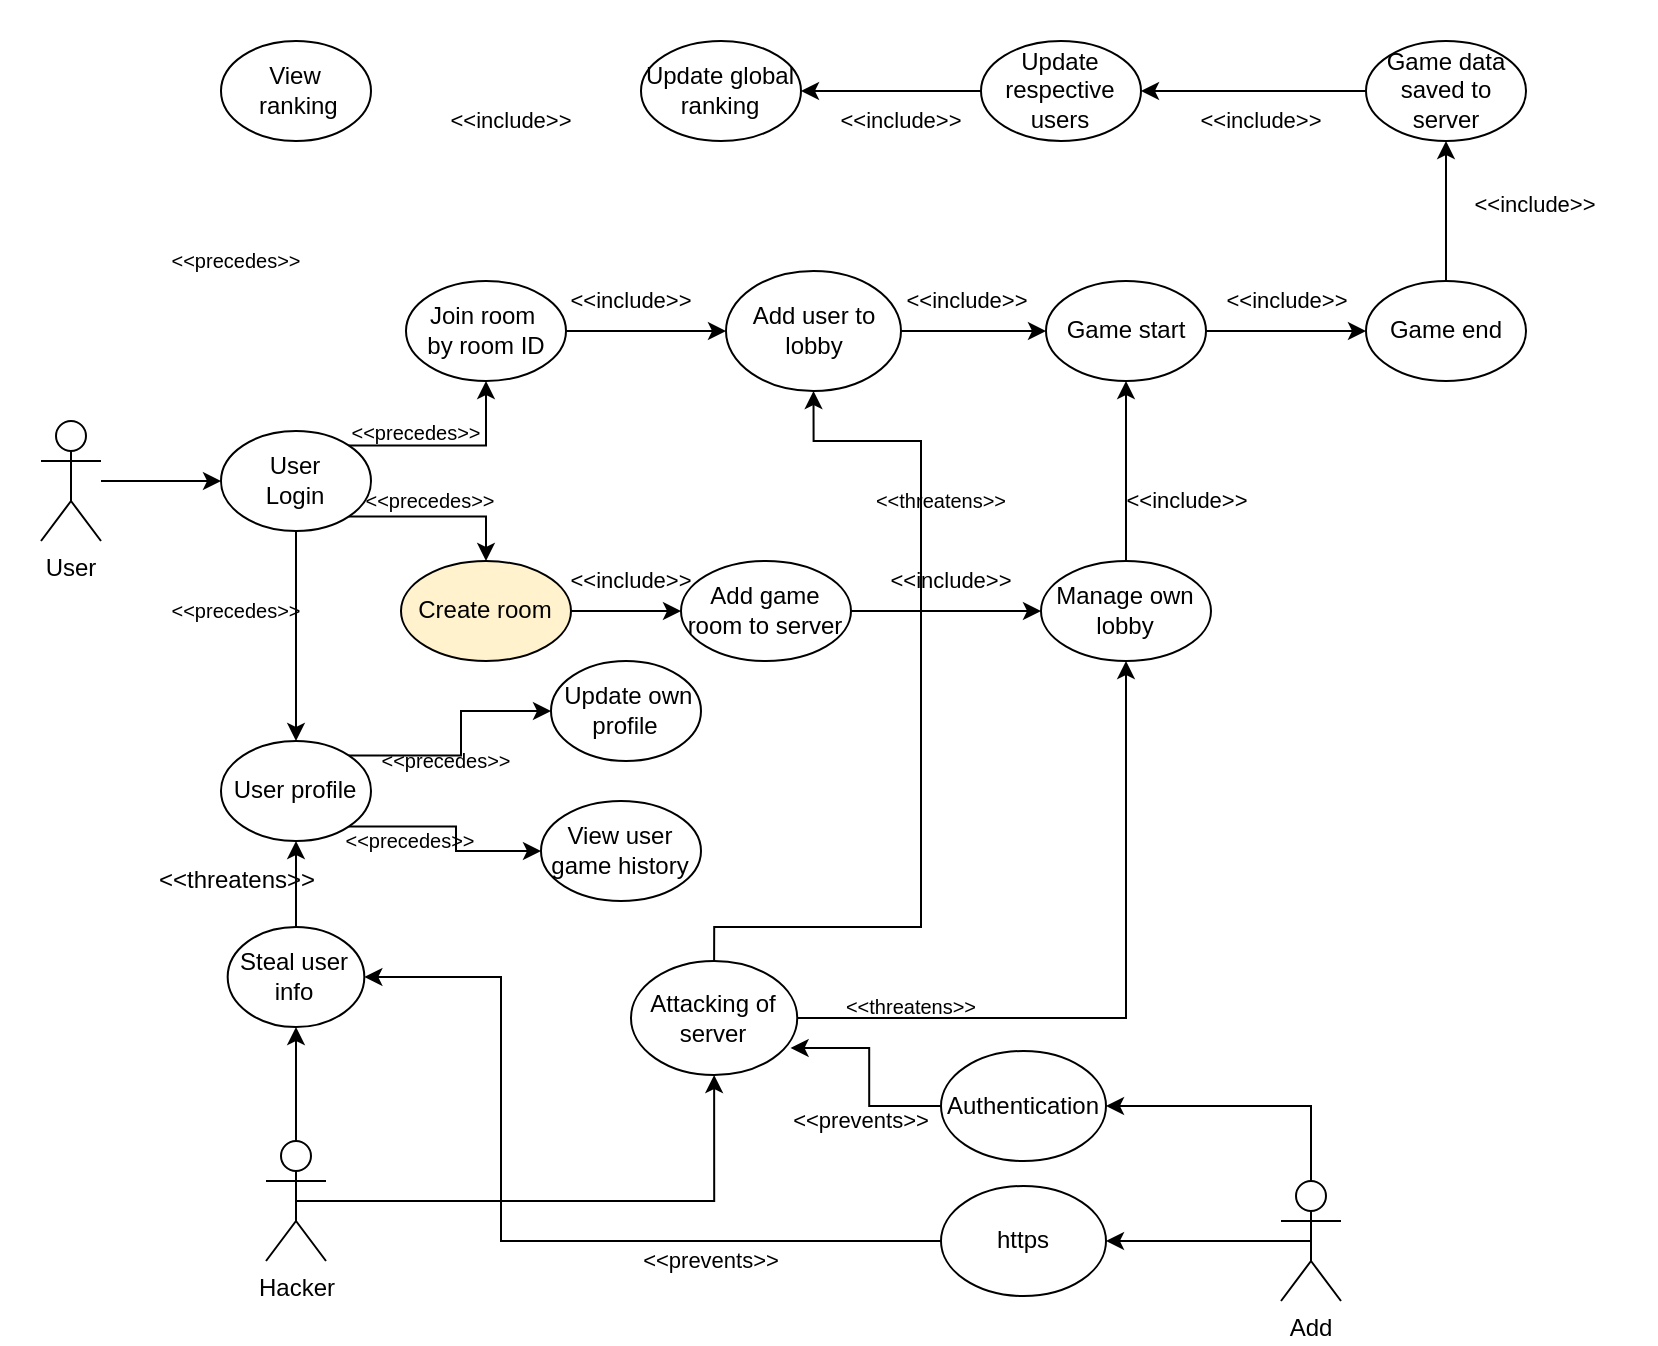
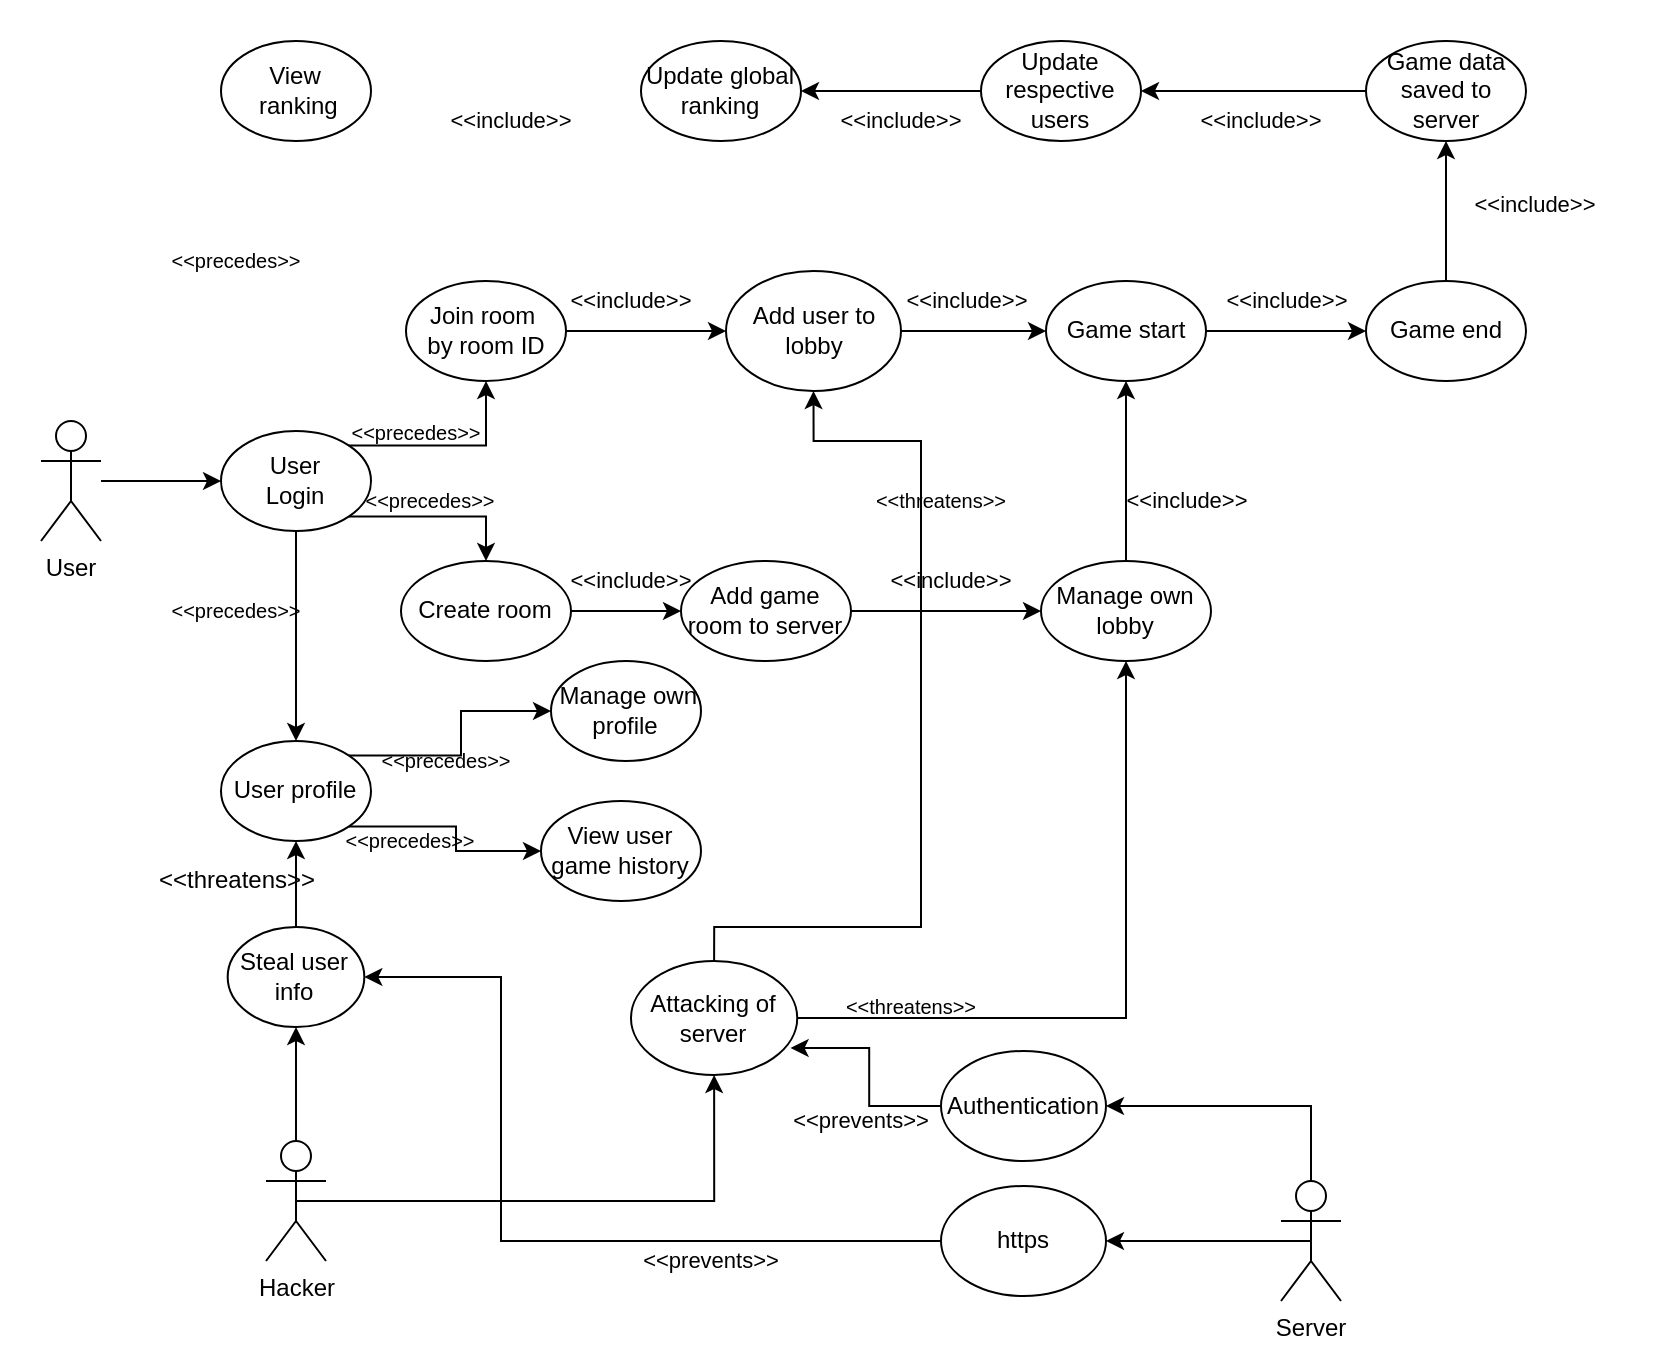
- <mxCell id="27" value="Create room" style="ellipse;whiteSpace=wrap;html=1;fillColor=#fff2cc;" parent="1" vertex="1"><mxGeometry x="200" y="280" width="85" height="50" as="geometry" /></mxCell>
+ <mxCell id="27" value="Create room" style="ellipse;whiteSpace=wrap;html=1;" parent="1" vertex="1"><mxGeometry x="200" y="280" width="85" height="50" as="geometry" /></mxCell>
- <mxCell id="11" value="&amp;nbsp;Update own profile" style="ellipse;whiteSpace=wrap;html=1;" parent="1" vertex="1"><mxGeometry x="275" y="330" width="75" height="50" as="geometry" /></mxCell>
+ <mxCell id="11" value="&amp;nbsp;Manage own profile" style="ellipse;whiteSpace=wrap;html=1;" parent="1" vertex="1"><mxGeometry x="275" y="330" width="75" height="50" as="geometry" /></mxCell>
- <mxCell id="54" value="Add" style="shape=umlActor;verticalLabelPosition=bottom;labelBackgroundColor=#ffffff;verticalAlign=top;html=1;outlineConnect=0;" parent="1" vertex="1"><mxGeometry x="640" y="590" width="30" height="60" as="geometry" /></mxCell>
+ <mxCell id="54" value="Server" style="shape=umlActor;verticalLabelPosition=bottom;labelBackgroundColor=#ffffff;verticalAlign=top;html=1;outlineConnect=0;" parent="1" vertex="1"><mxGeometry x="640" y="590" width="30" height="60" as="geometry" /></mxCell>
